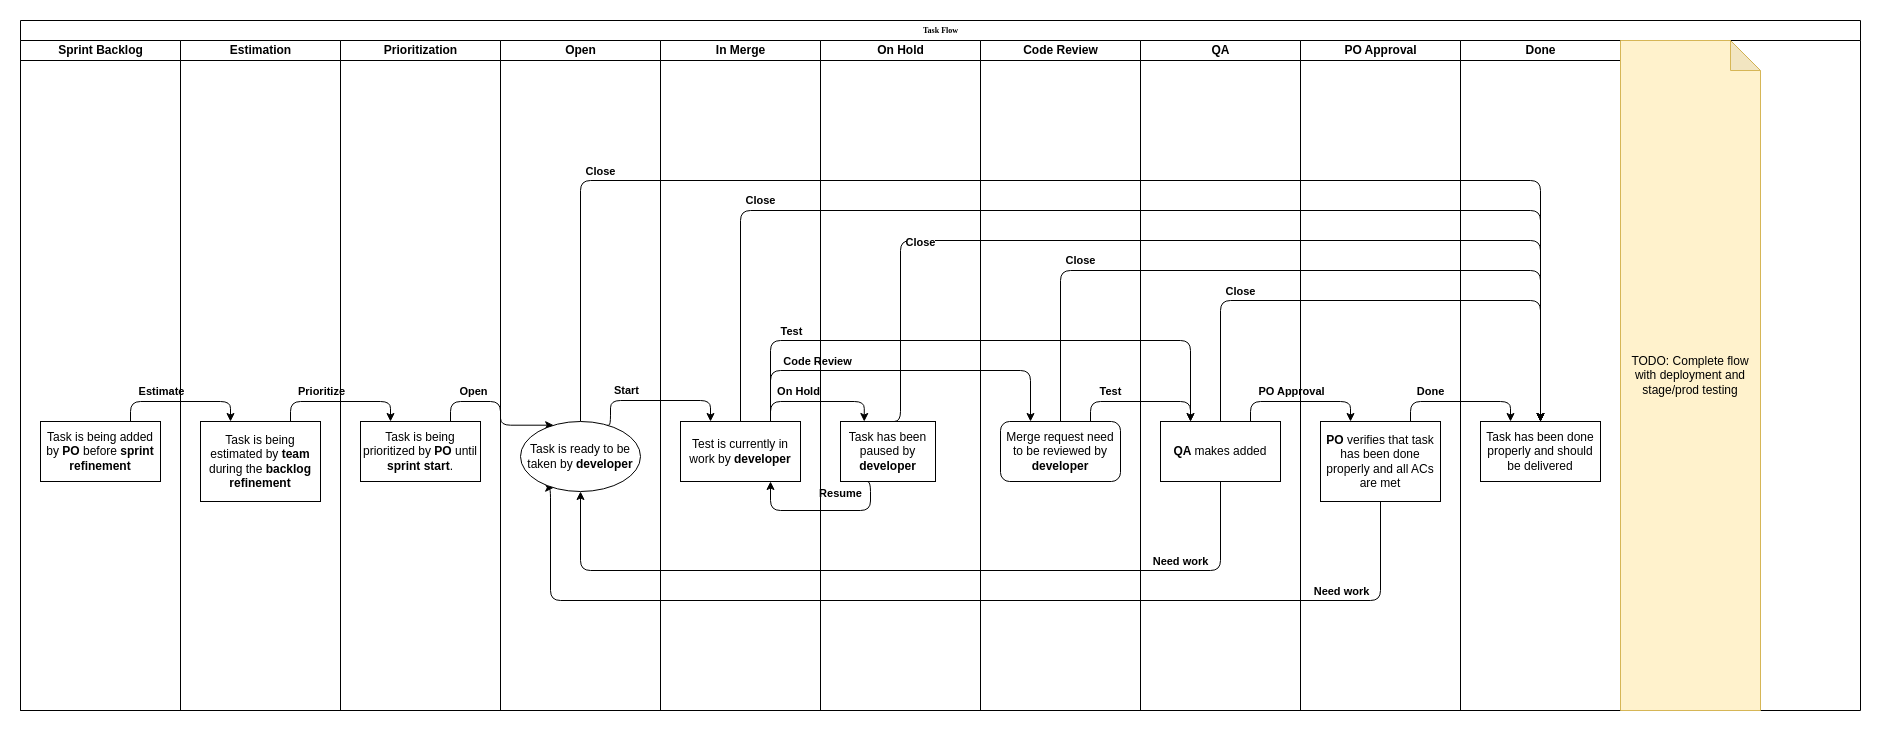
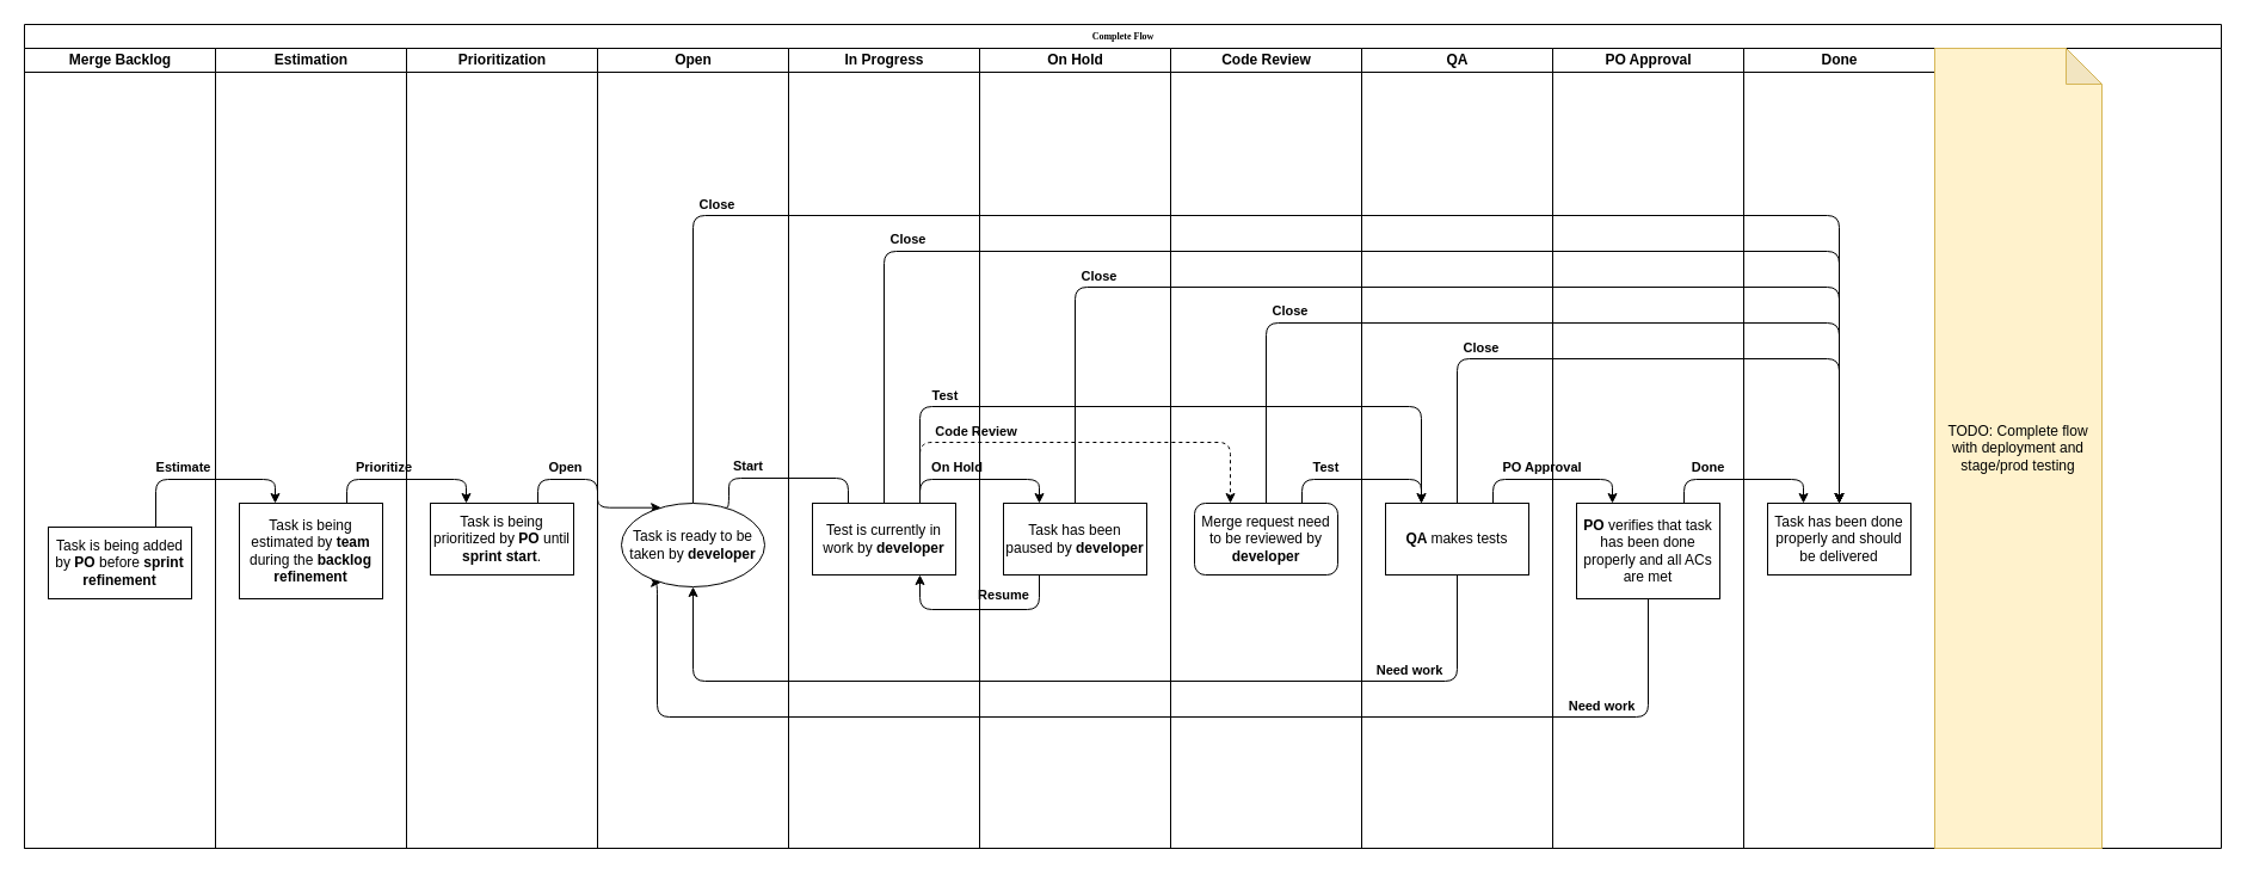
- <mxCell id="2" value="Task Flow" style="swimlane;html=1;childLayout=stackLayout;startSize=20;shadow=0;labelBackgroundColor=none;strokeWidth=1;fontFamily=Verdana;fontSize=8;align=center;" parent="1" vertex="1"><mxGeometry x="20" y="20" width="1840" height="690" as="geometry" /></mxCell>
+ <mxCell id="2" value="Complete Flow" style="swimlane;html=1;childLayout=stackLayout;startSize=20;shadow=0;labelBackgroundColor=none;strokeWidth=1;fontFamily=Verdana;fontSize=8;align=center;" parent="1" vertex="1"><mxGeometry x="20" y="20" width="1840" height="690" as="geometry" /></mxCell>
- <mxCell id="39" value="Sprint Backlog" style="swimlane;html=1;startSize=20;" parent="2" vertex="1"><mxGeometry y="20" width="160" height="670" as="geometry" /></mxCell>
+ <mxCell id="39" value="Merge Backlog" style="swimlane;html=1;startSize=20;" parent="2" vertex="1"><mxGeometry y="20" width="160" height="670" as="geometry" /></mxCell>
- <mxCell id="47" value="In Merge" style="swimlane;html=1;startSize=20;" parent="2" vertex="1"><mxGeometry x="640" y="20" width="160" height="670" as="geometry" /></mxCell>
+ <mxCell id="47" value="In Progress" style="swimlane;html=1;startSize=20;" parent="2" vertex="1"><mxGeometry x="640" y="20" width="160" height="670" as="geometry" /></mxCell>
- <mxCell id="21" style="edgeStyle=orthogonalEdgeStyle;orthogonalLoop=1;jettySize=auto;html=1;exitX=0.75;exitY=0;exitDx=0;exitDy=0;entryX=0.25;entryY=0;entryDx=0;entryDy=0;" edge="1" parent="2" source="48" target="52"><mxGeometry relative="1" as="geometry"><Array as="points"><mxPoint x="750" y="350" /><mxPoint x="1010" y="350" /></Array></mxGeometry></mxCell>
+ <mxCell id="21" style="edgeStyle=orthogonalEdgeStyle;orthogonalLoop=1;jettySize=auto;html=1;exitX=0.75;exitY=0;exitDx=0;exitDy=0;entryX=0.25;entryY=0;entryDx=0;entryDy=0;dashed=1;" edge="1" parent="2" source="48" target="52"><mxGeometry relative="1" as="geometry"><Array as="points"><mxPoint x="750" y="350" /><mxPoint x="1010" y="350" /></Array></mxGeometry></mxCell>
- <mxCell id="19" style="edgeStyle=orthogonalEdgeStyle;orthogonalLoop=1;jettySize=auto;html=1;exitX=0.75;exitY=0;exitDx=0;exitDy=0;entryX=0.25;entryY=0;entryDx=0;entryDy=0;" edge="1" parent="2" source="46" target="48"><mxGeometry relative="1" as="geometry"><Array as="points"><mxPoint x="590" y="380" /><mxPoint x="690" y="380" /></Array></mxGeometry></mxCell>
+ <mxCell id="19" style="edgeStyle=orthogonalEdgeStyle;orthogonalLoop=1;jettySize=auto;html=1;exitX=0.75;exitY=0;exitDx=0;exitDy=0;entryX=0.25;entryY=0;entryDx=0;entryDy=0;endArrow=none;" edge="1" parent="2" source="46" target="48"><mxGeometry relative="1" as="geometry"><Array as="points"><mxPoint x="590" y="380" /><mxPoint x="690" y="380" /></Array></mxGeometry></mxCell>
- <mxCell id="40" value="Task is being added by &lt;b&gt;PO &lt;/b&gt;before &lt;b&gt;sprint refinement&lt;/b&gt;" style="whiteSpace=wrap;html=1;" vertex="1" parent="39"><mxGeometry x="20" y="381" width="120" height="60" as="geometry" /></mxCell>
+ <mxCell id="40" value="Task is being added by &lt;b&gt;PO &lt;/b&gt;before &lt;b&gt;sprint refinement&lt;/b&gt;" style="whiteSpace=wrap;html=1;" vertex="1" parent="39"><mxGeometry x="20" y="401" width="120" height="60" as="geometry" /></mxCell>
- <mxCell id="50" value="Task has been paused by &lt;b&gt;developer&lt;/b&gt;" style="whiteSpace=wrap;html=1;" vertex="1" parent="49"><mxGeometry x="20" y="381" width="95" height="60" as="geometry" /></mxCell>
+ <mxCell id="50" value="Task has been paused by &lt;b&gt;developer&lt;/b&gt;" style="whiteSpace=wrap;html=1;" vertex="1" parent="49"><mxGeometry x="20" y="381" width="120" height="60" as="geometry" /></mxCell>
- <mxCell id="54" value="&lt;b&gt;QA &lt;/b&gt;makes added" style="whiteSpace=wrap;html=1;" vertex="1" parent="53"><mxGeometry x="20" y="381" width="120" height="60" as="geometry" /></mxCell>
+ <mxCell id="54" value="&lt;b&gt;QA &lt;/b&gt;makes tests" style="whiteSpace=wrap;html=1;" vertex="1" parent="53"><mxGeometry x="20" y="381" width="120" height="60" as="geometry" /></mxCell>
